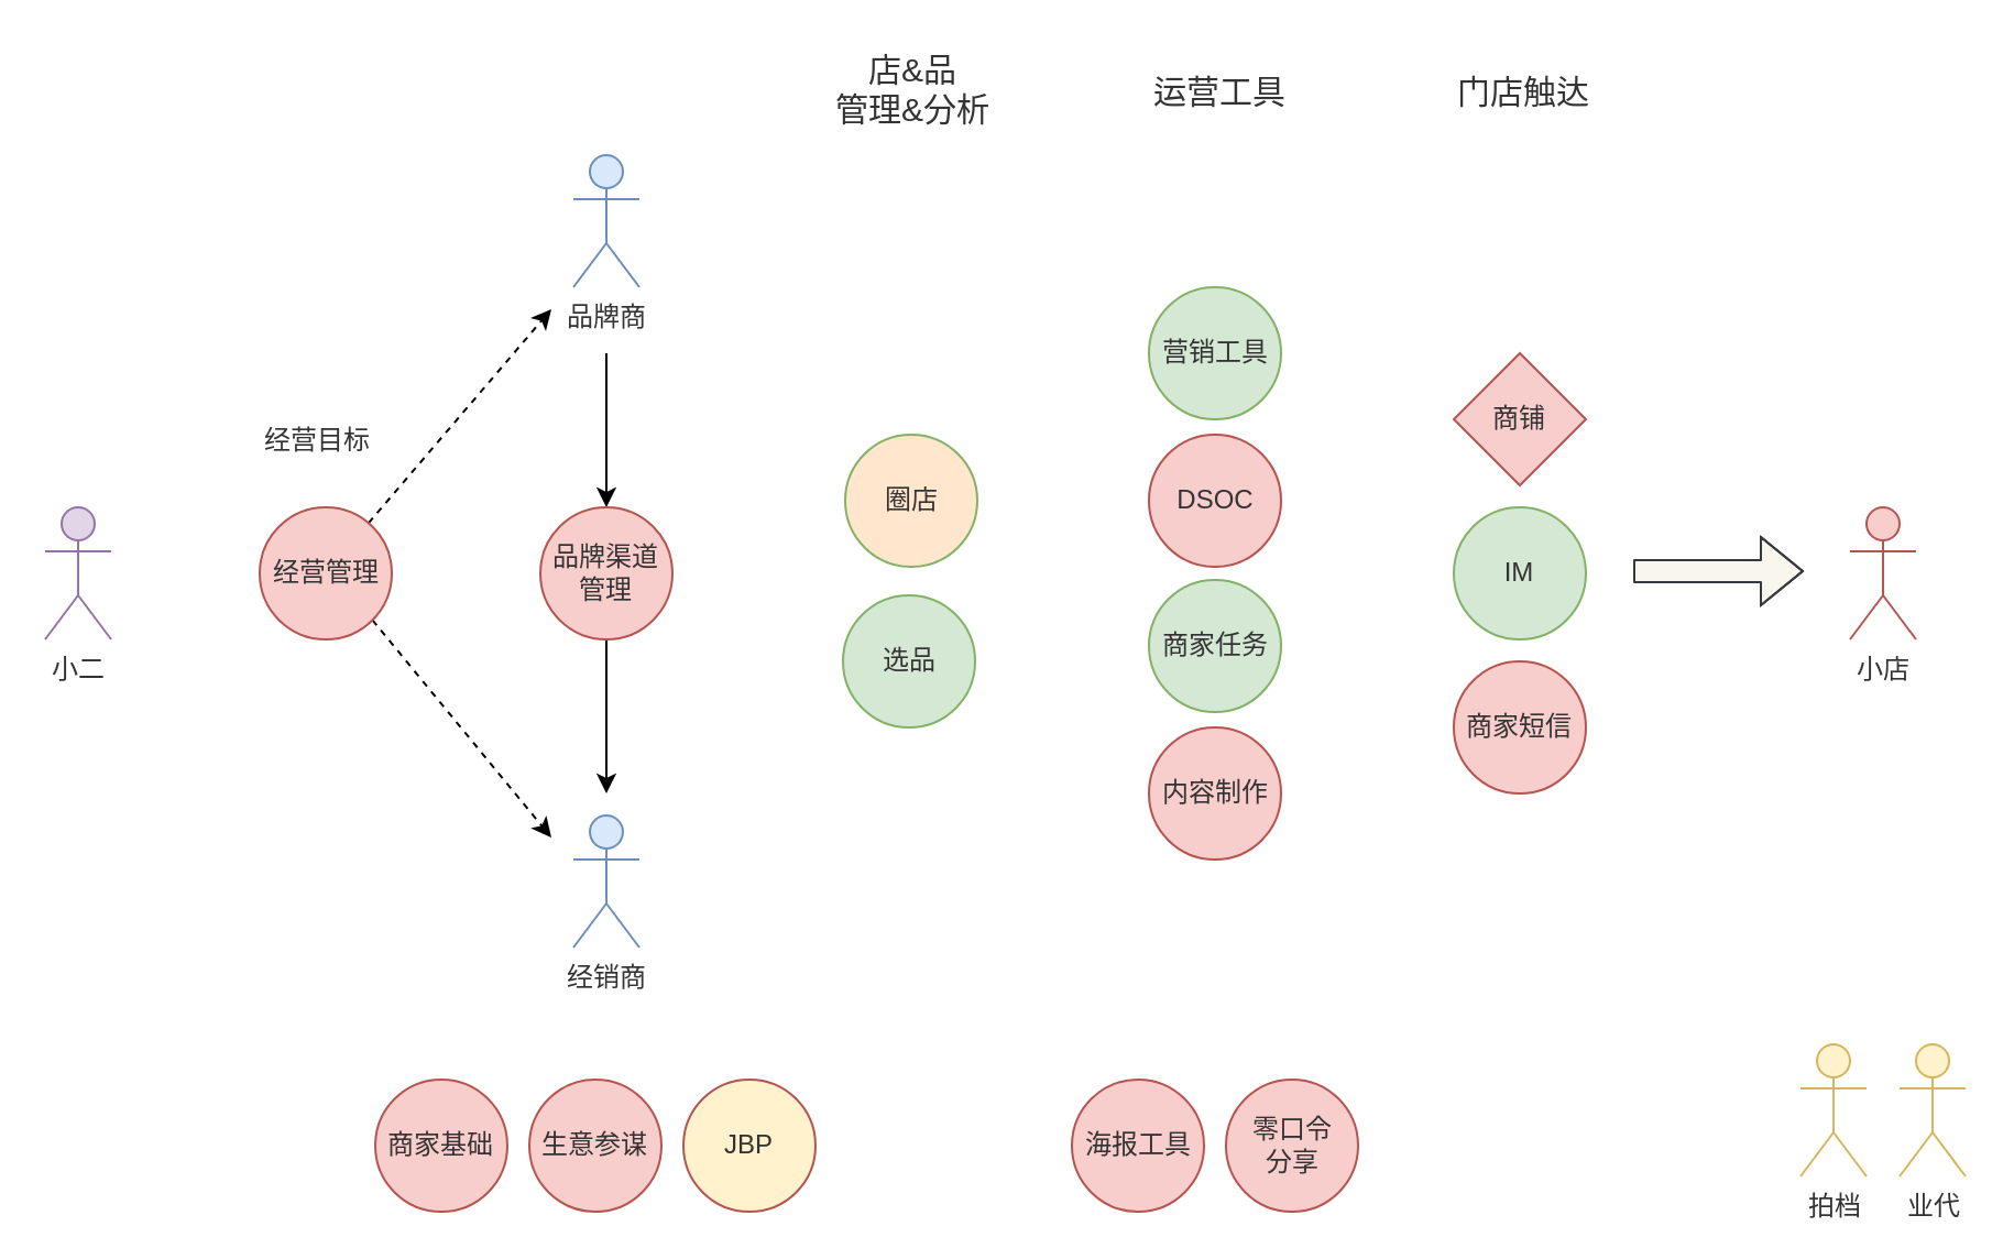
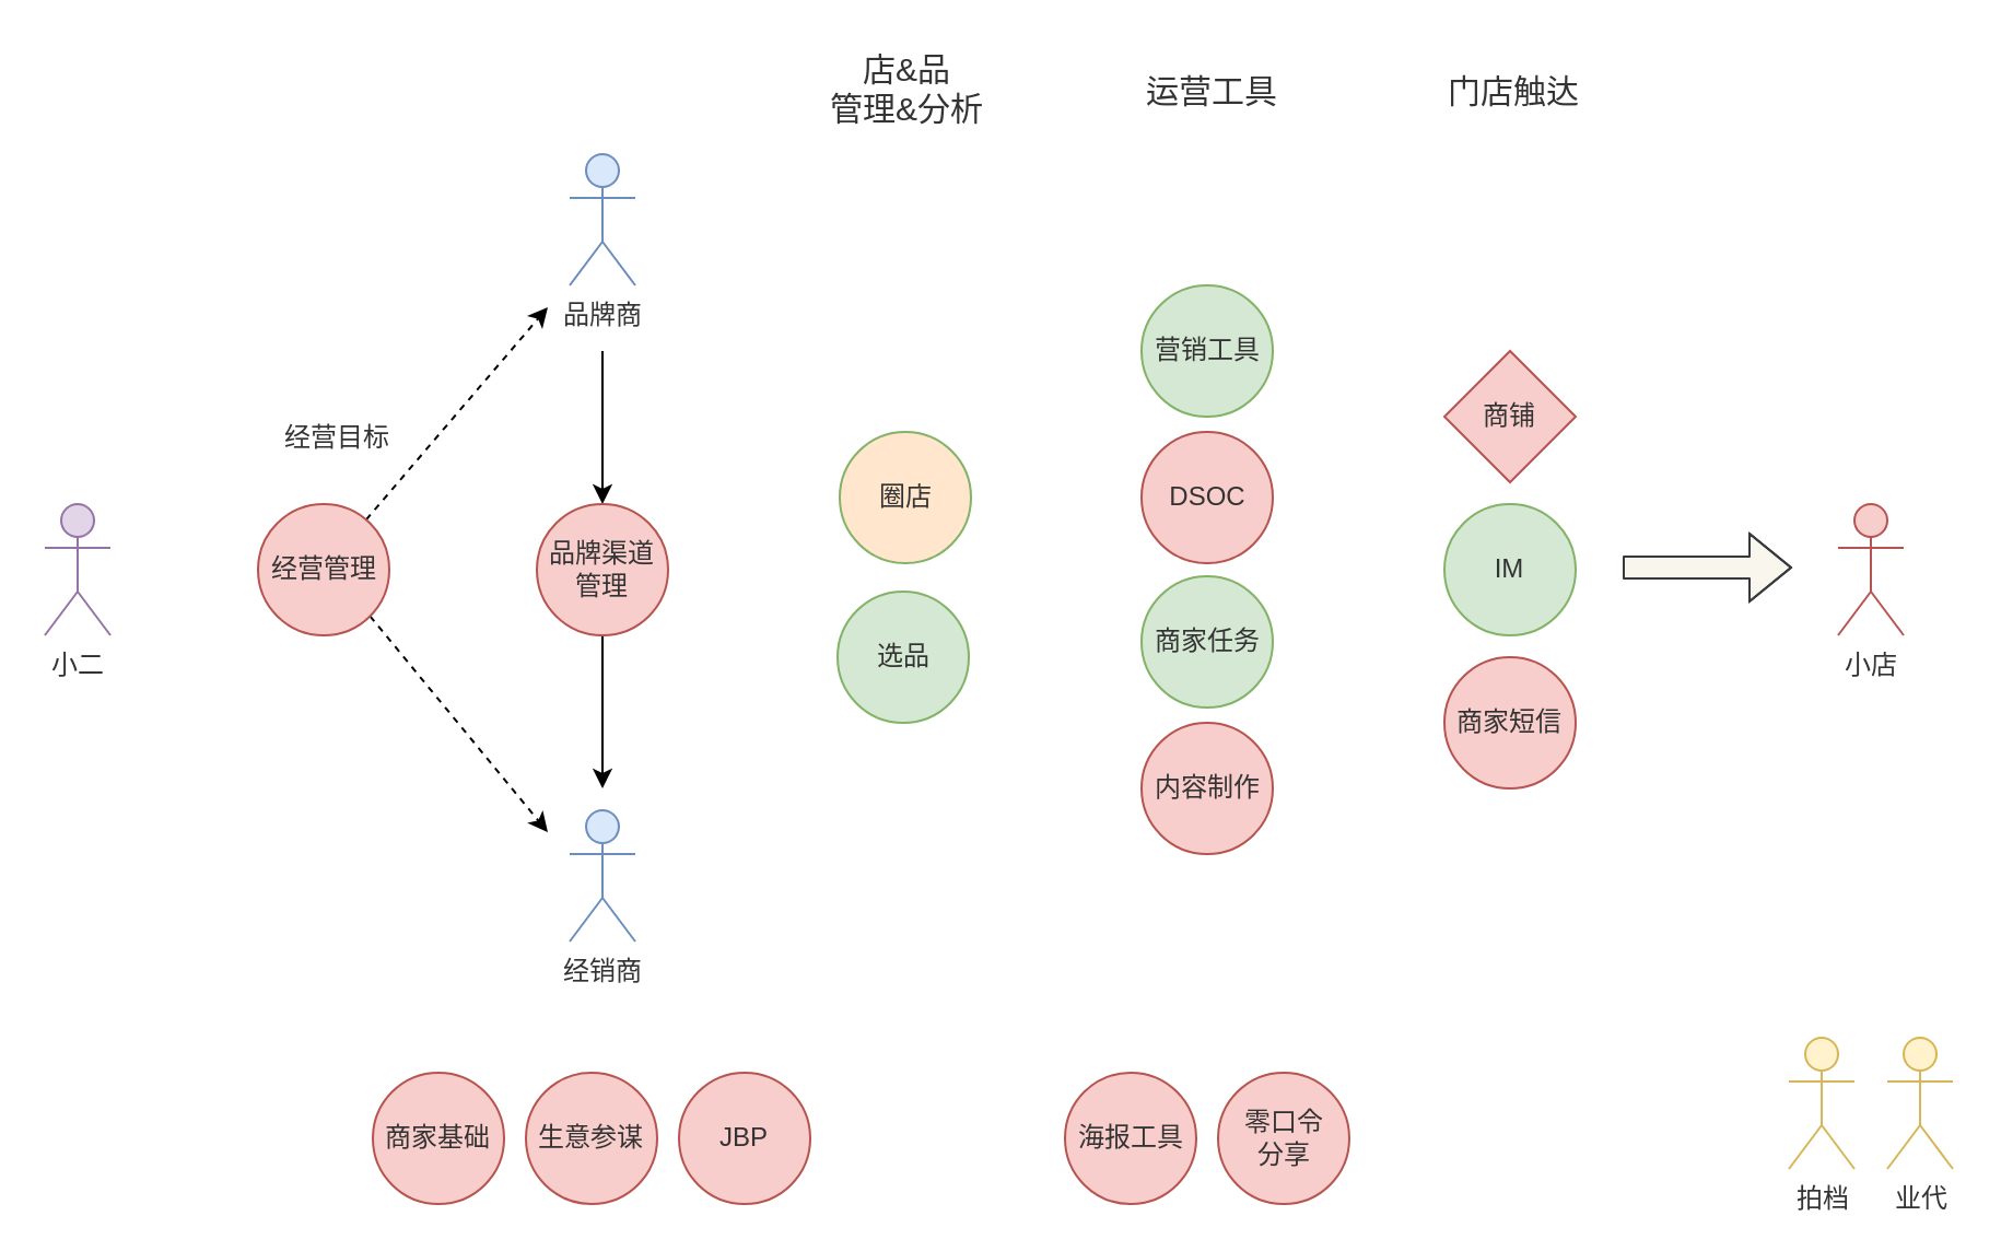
- <mxCell id="32" value="经营目标" style="text;html=1;resizable=0;points=[];autosize=1;align=left;verticalAlign=top;spacingTop=-4;fontSize=12;fontColor=#333333;" vertex="1" parent="1"><mxGeometry x="117.5" y="190" width="60" height="20" as="geometry" /></mxCell>
+ <mxCell id="32" value="经营目标" style="text;html=1;resizable=0;points=[];autosize=1;align=left;verticalAlign=top;spacingTop=-4;fontSize=12;fontColor=#333333;" vertex="1" parent="1"><mxGeometry x="127.5" y="190" width="60" height="20" as="geometry" /></mxCell>
- <mxCell id="4" value="JBP" style="ellipse;whiteSpace=wrap;html=1;aspect=fixed;flipH=1;fillColor=#fff2cc;strokeColor=#b85450;fontColor=#333333;" parent="1" vertex="1"><mxGeometry x="310" y="490" width="60" height="60" as="geometry" /></mxCell>
+ <mxCell id="4" value="JBP" style="ellipse;whiteSpace=wrap;html=1;aspect=fixed;flipH=1;fillColor=#f8cecc;strokeColor=#b85450;fontColor=#333333;" parent="1" vertex="1"><mxGeometry x="310" y="490" width="60" height="60" as="geometry" /></mxCell>
